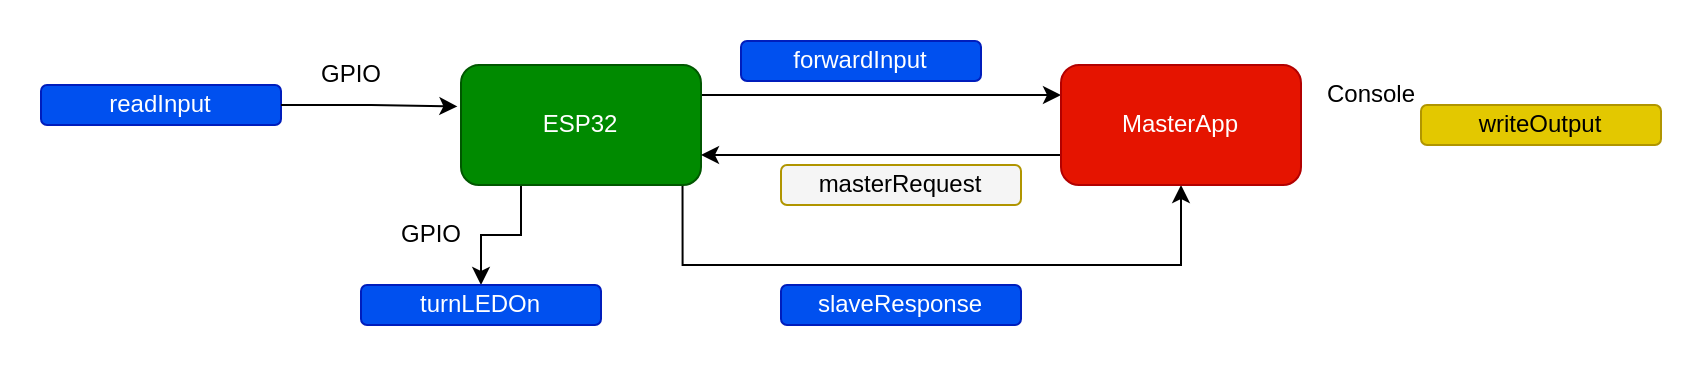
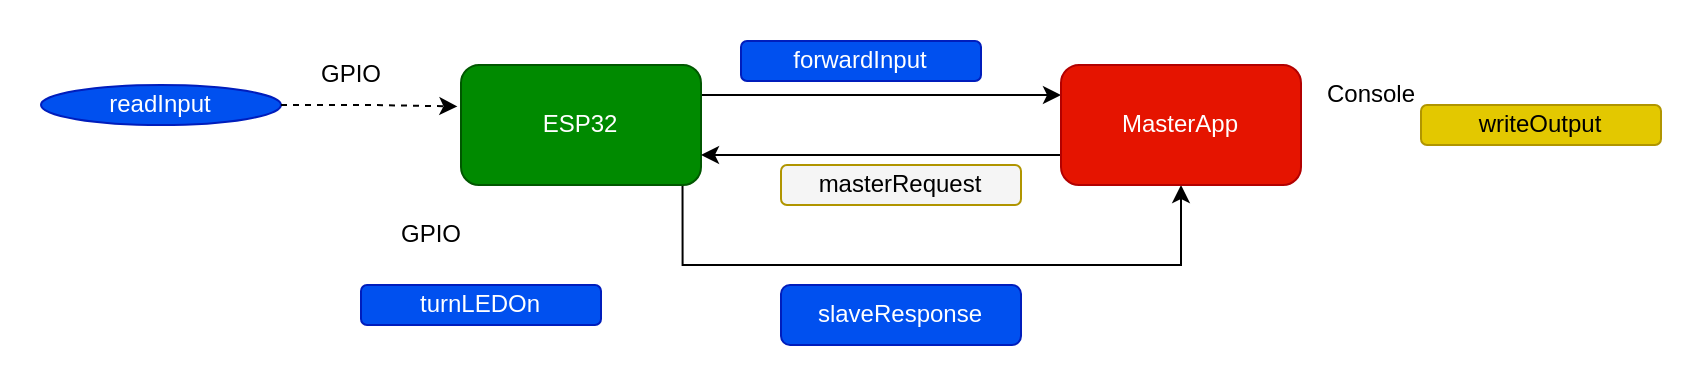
- <mxCell id="6" value="readInput" style="rounded=1;whiteSpace=wrap;html=1;fillColor=#0050ef;fontColor=#ffffff;strokeColor=#001DBC;" vertex="1" parent="1"><mxGeometry x="20" y="42" width="120" height="20" as="geometry" /></mxCell>
+ <mxCell id="6" value="readInput" style="ellipse;whiteSpace=wrap;html=1;fillColor=#0050ef;fontColor=#ffffff;strokeColor=#001DBC;" vertex="1" parent="1"><mxGeometry x="20" y="42" width="120" height="20" as="geometry" /></mxCell>
- <mxCell id="7" style="edgeStyle=orthogonalEdgeStyle;rounded=0;orthogonalLoop=1;jettySize=auto;html=1;entryX=-0.015;entryY=0.345;entryDx=0;entryDy=0;entryPerimeter=0;" edge="1" parent="1" source="6" target="5"><mxGeometry relative="1" as="geometry" /></mxCell>
+ <mxCell id="7" style="edgeStyle=orthogonalEdgeStyle;rounded=0;orthogonalLoop=1;jettySize=auto;html=1;entryX=-0.015;entryY=0.345;entryDx=0;entryDy=0;entryPerimeter=0;dashed=1;" edge="1" parent="1" source="6" target="5"><mxGeometry relative="1" as="geometry" /></mxCell>
- <mxCell id="4" style="edgeStyle=orthogonalEdgeStyle;rounded=0;orthogonalLoop=1;jettySize=auto;html=1;exitX=0.25;exitY=1;exitDx=0;exitDy=0;entryX=0.5;entryY=0;entryDx=0;entryDy=0;" edge="1" parent="1" source="5" target="15"><mxGeometry relative="1" as="geometry" /></mxCell>
- <mxCell id="13" value="slaveResponse" style="rounded=1;whiteSpace=wrap;html=1;fillColor=#0050ef;fontColor=#ffffff;strokeColor=#001DBC;" vertex="1" parent="1"><mxGeometry x="390" y="142" width="120" height="20" as="geometry" /></mxCell>
+ <mxCell id="13" value="slaveResponse" style="rounded=1;whiteSpace=wrap;html=1;fillColor=#0050ef;fontColor=#ffffff;strokeColor=#001DBC;" vertex="1" parent="1"><mxGeometry x="390" y="142" width="120" height="30" as="geometry" /></mxCell>
